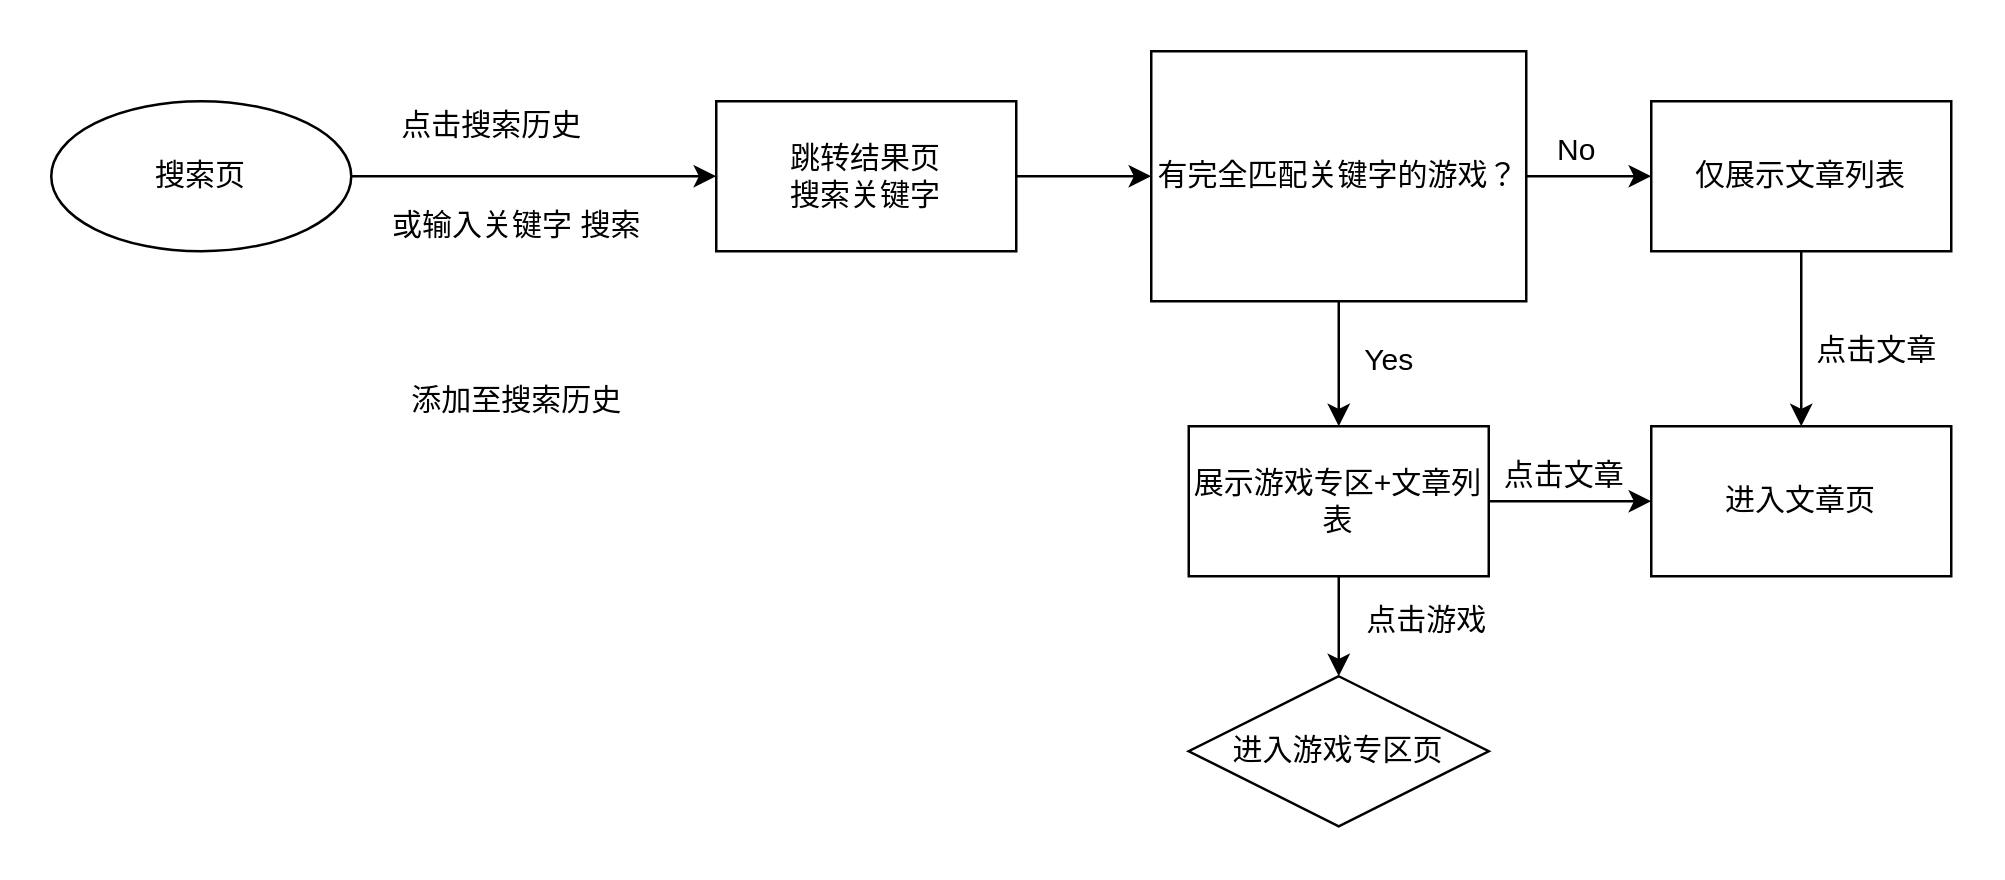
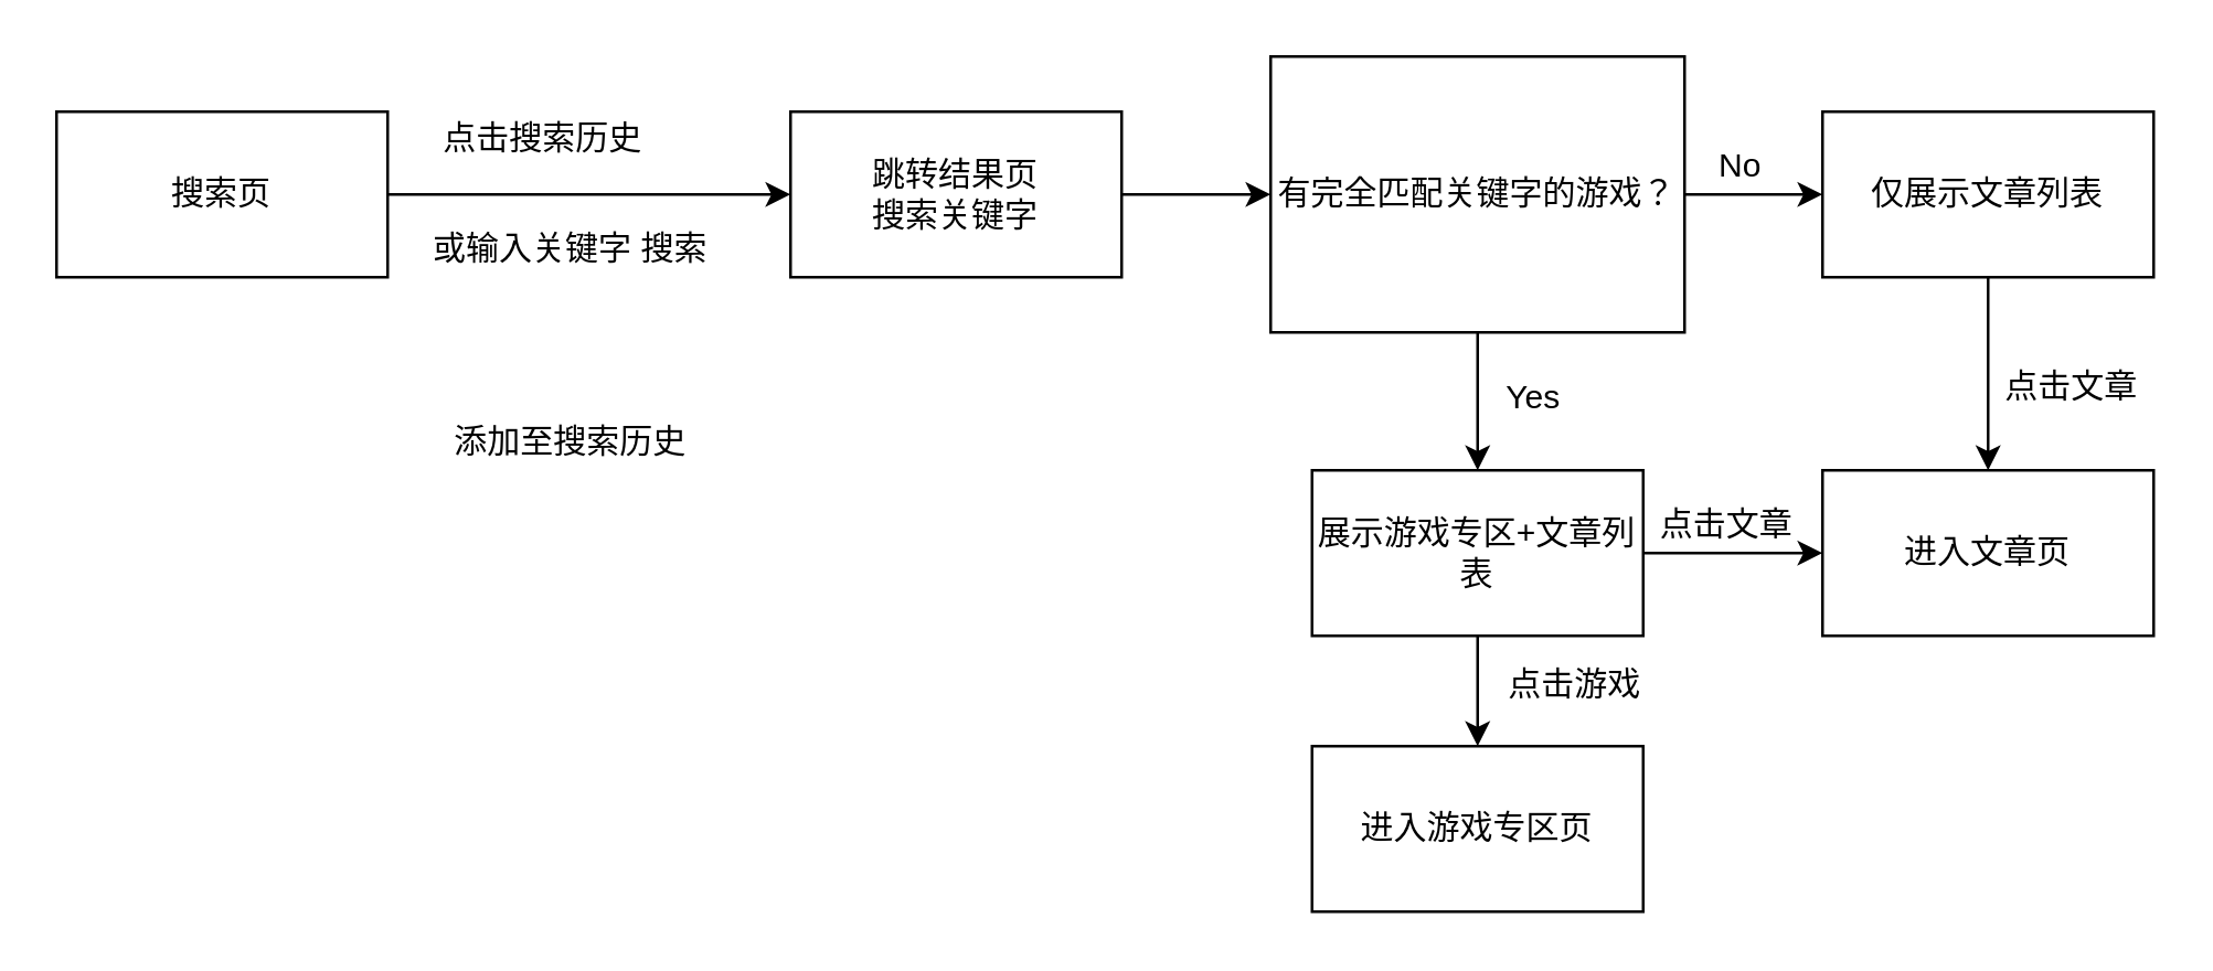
- <mxCell id="3" value="搜索页" style="ellipse;whiteSpace=wrap;html=1;" vertex="1" parent="1"><mxGeometry y="40" width="120" height="60" as="geometry" x="20" /></mxCell>
+ <mxCell id="3" value="搜索页" style="rounded=0;whiteSpace=wrap;html=1;" vertex="1" parent="1"><mxGeometry y="40" width="120" height="60" as="geometry" x="20" /></mxCell>
- <mxCell id="15" value="进入游戏专区页" style="rhombus;whiteSpace=wrap;html=1;" vertex="1" parent="1"><mxGeometry x="475" y="270" width="120" height="60" as="geometry" /></mxCell>
+ <mxCell id="15" value="进入游戏专区页" style="rounded=0;whiteSpace=wrap;html=1;" vertex="1" parent="1"><mxGeometry x="475" y="270" width="120" height="60" as="geometry" /></mxCell>
